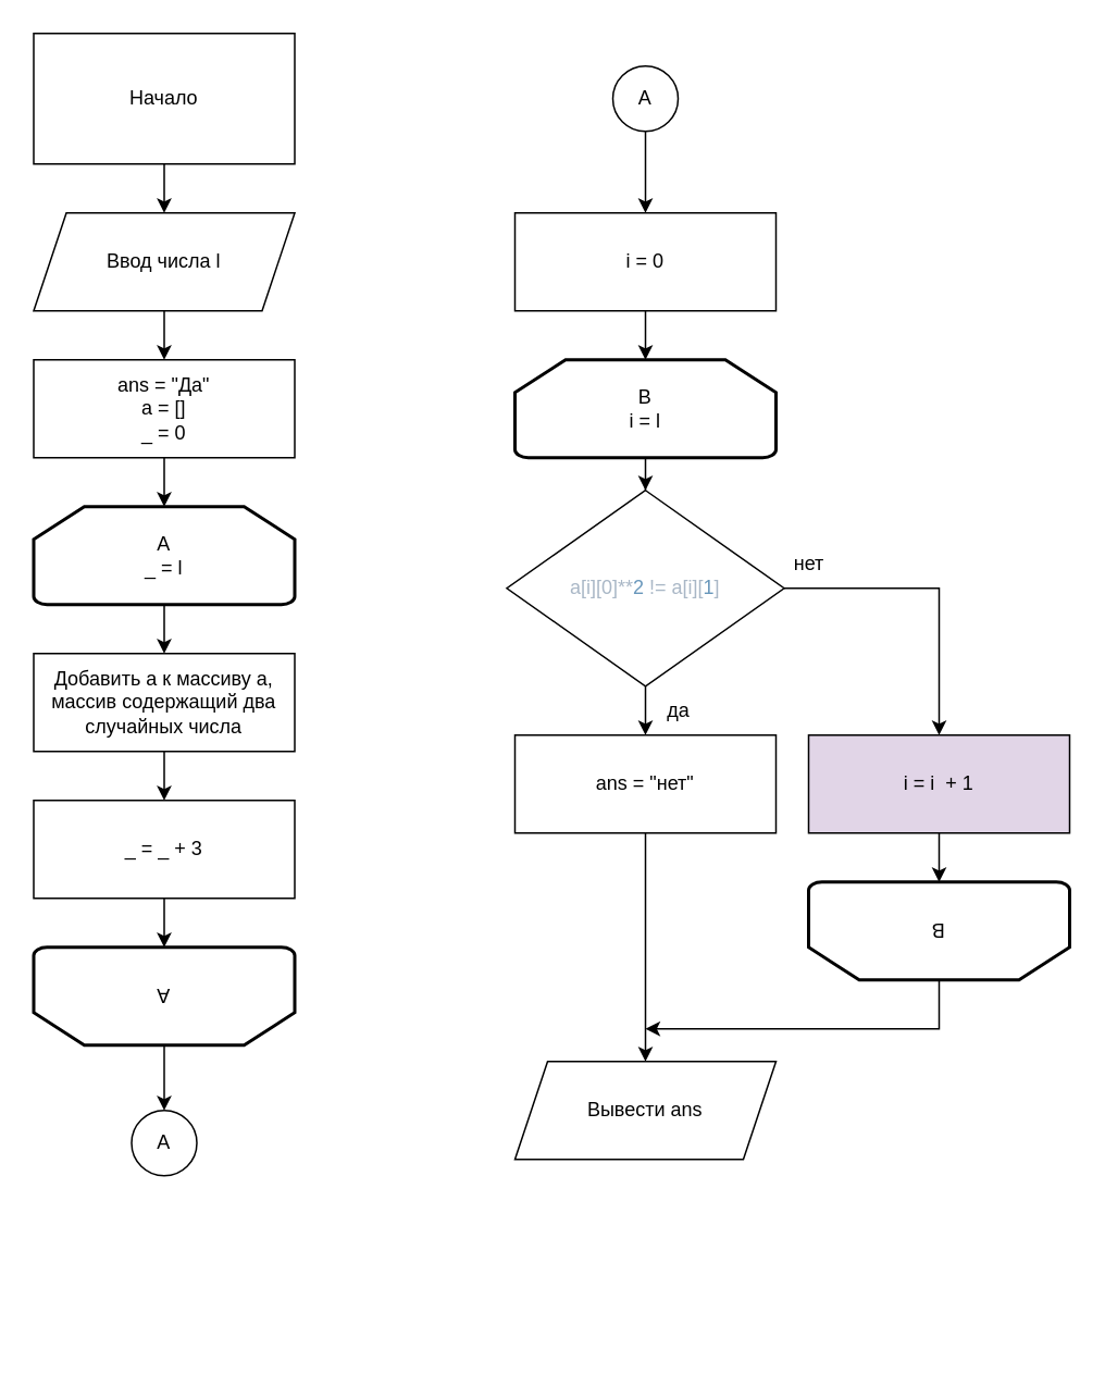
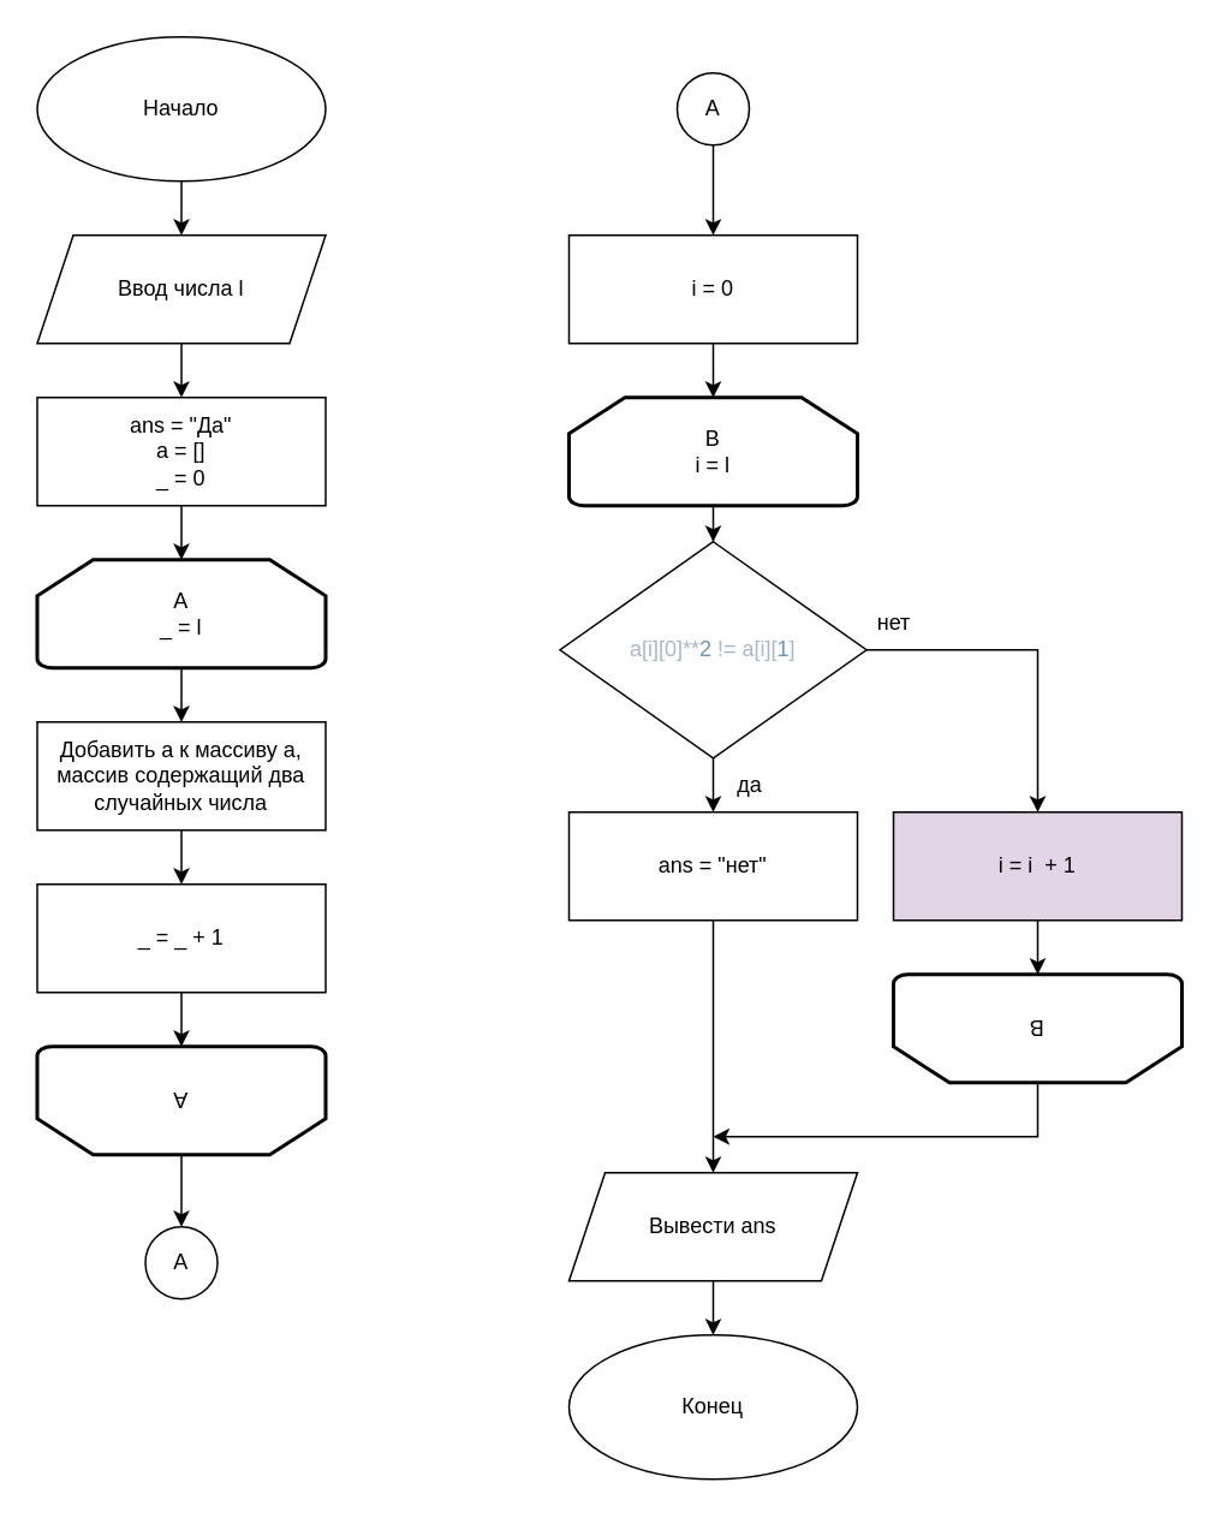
- <mxCell id="3" value="Начало" style="whiteSpace=wrap;html=1;rounded=0;" vertex="1" parent="1"><mxGeometry x="20" y="20" width="160" height="80" as="geometry" /></mxCell>
+ <mxCell id="3" value="Начало" style="ellipse;whiteSpace=wrap;html=1;" vertex="1" parent="1"><mxGeometry x="20" y="20" width="160" height="80" as="geometry" /></mxCell>
- <mxCell id="13" value="_ = _ + 3" style="rounded=0;whiteSpace=wrap;html=1;" vertex="1" parent="1"><mxGeometry x="20" y="490" width="160" height="60" as="geometry" /></mxCell>
+ <mxCell id="13" value="_ = _ + 1" style="rounded=0;whiteSpace=wrap;html=1;" vertex="1" parent="1"><mxGeometry x="20" y="490" width="160" height="60" as="geometry" /></mxCell>
+ <mxCell id="28" style="edgeStyle=orthogonalEdgeStyle;rounded=0;orthogonalLoop=1;jettySize=auto;html=1;entryX=0.5;entryY=0;entryDx=0;entryDy=0;" edge="1" parent="1" source="29" target="33"><mxGeometry relative="1" as="geometry" /></mxCell>
+ <mxCell id="33" value="Конец" style="ellipse;whiteSpace=wrap;html=1;" vertex="1" parent="1"><mxGeometry x="315" y="740" width="160" height="80" as="geometry" /></mxCell>
